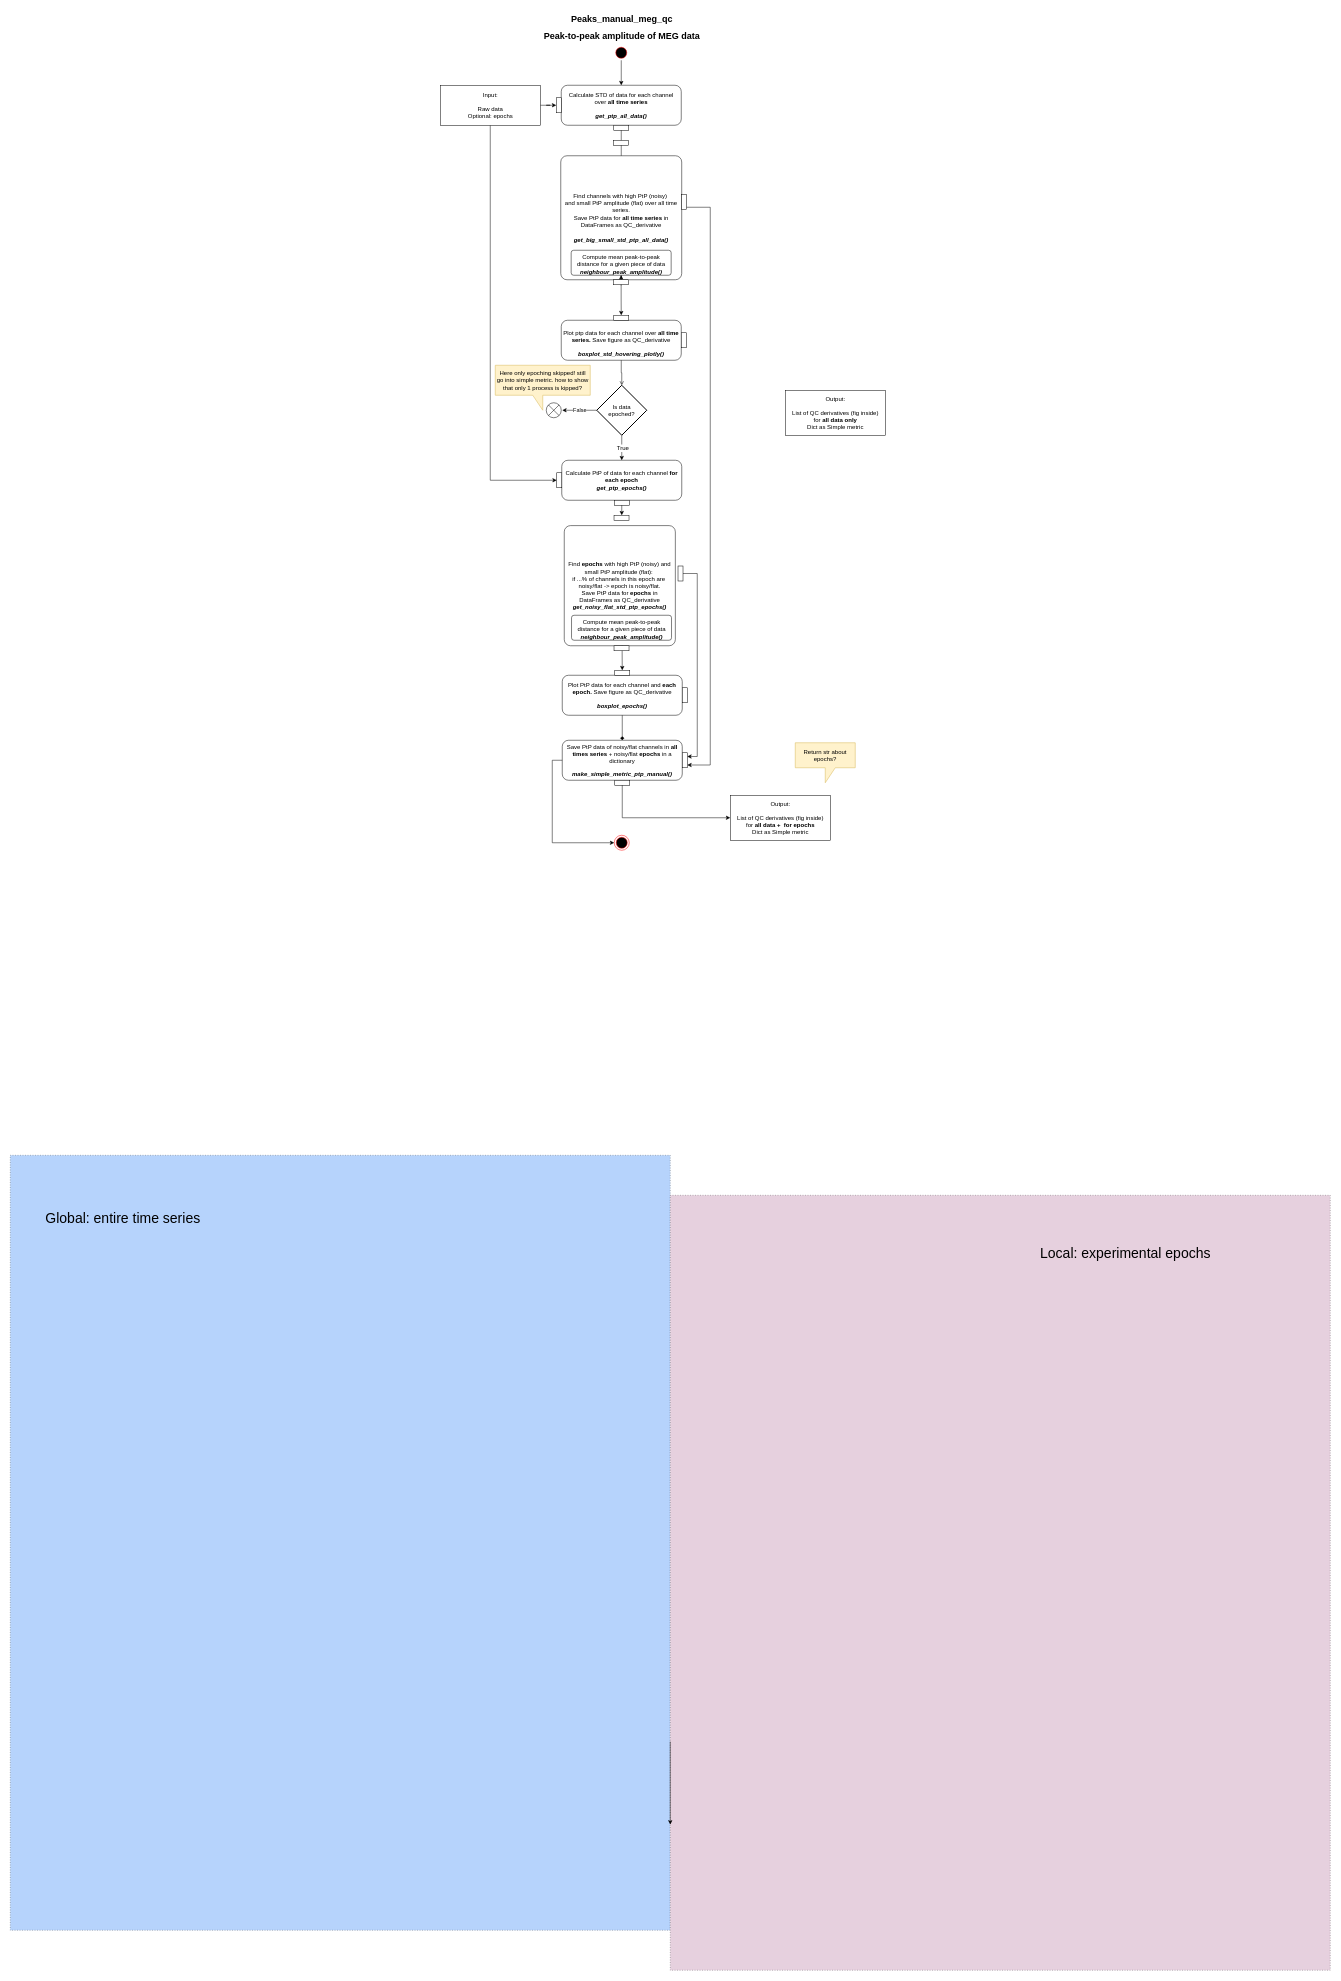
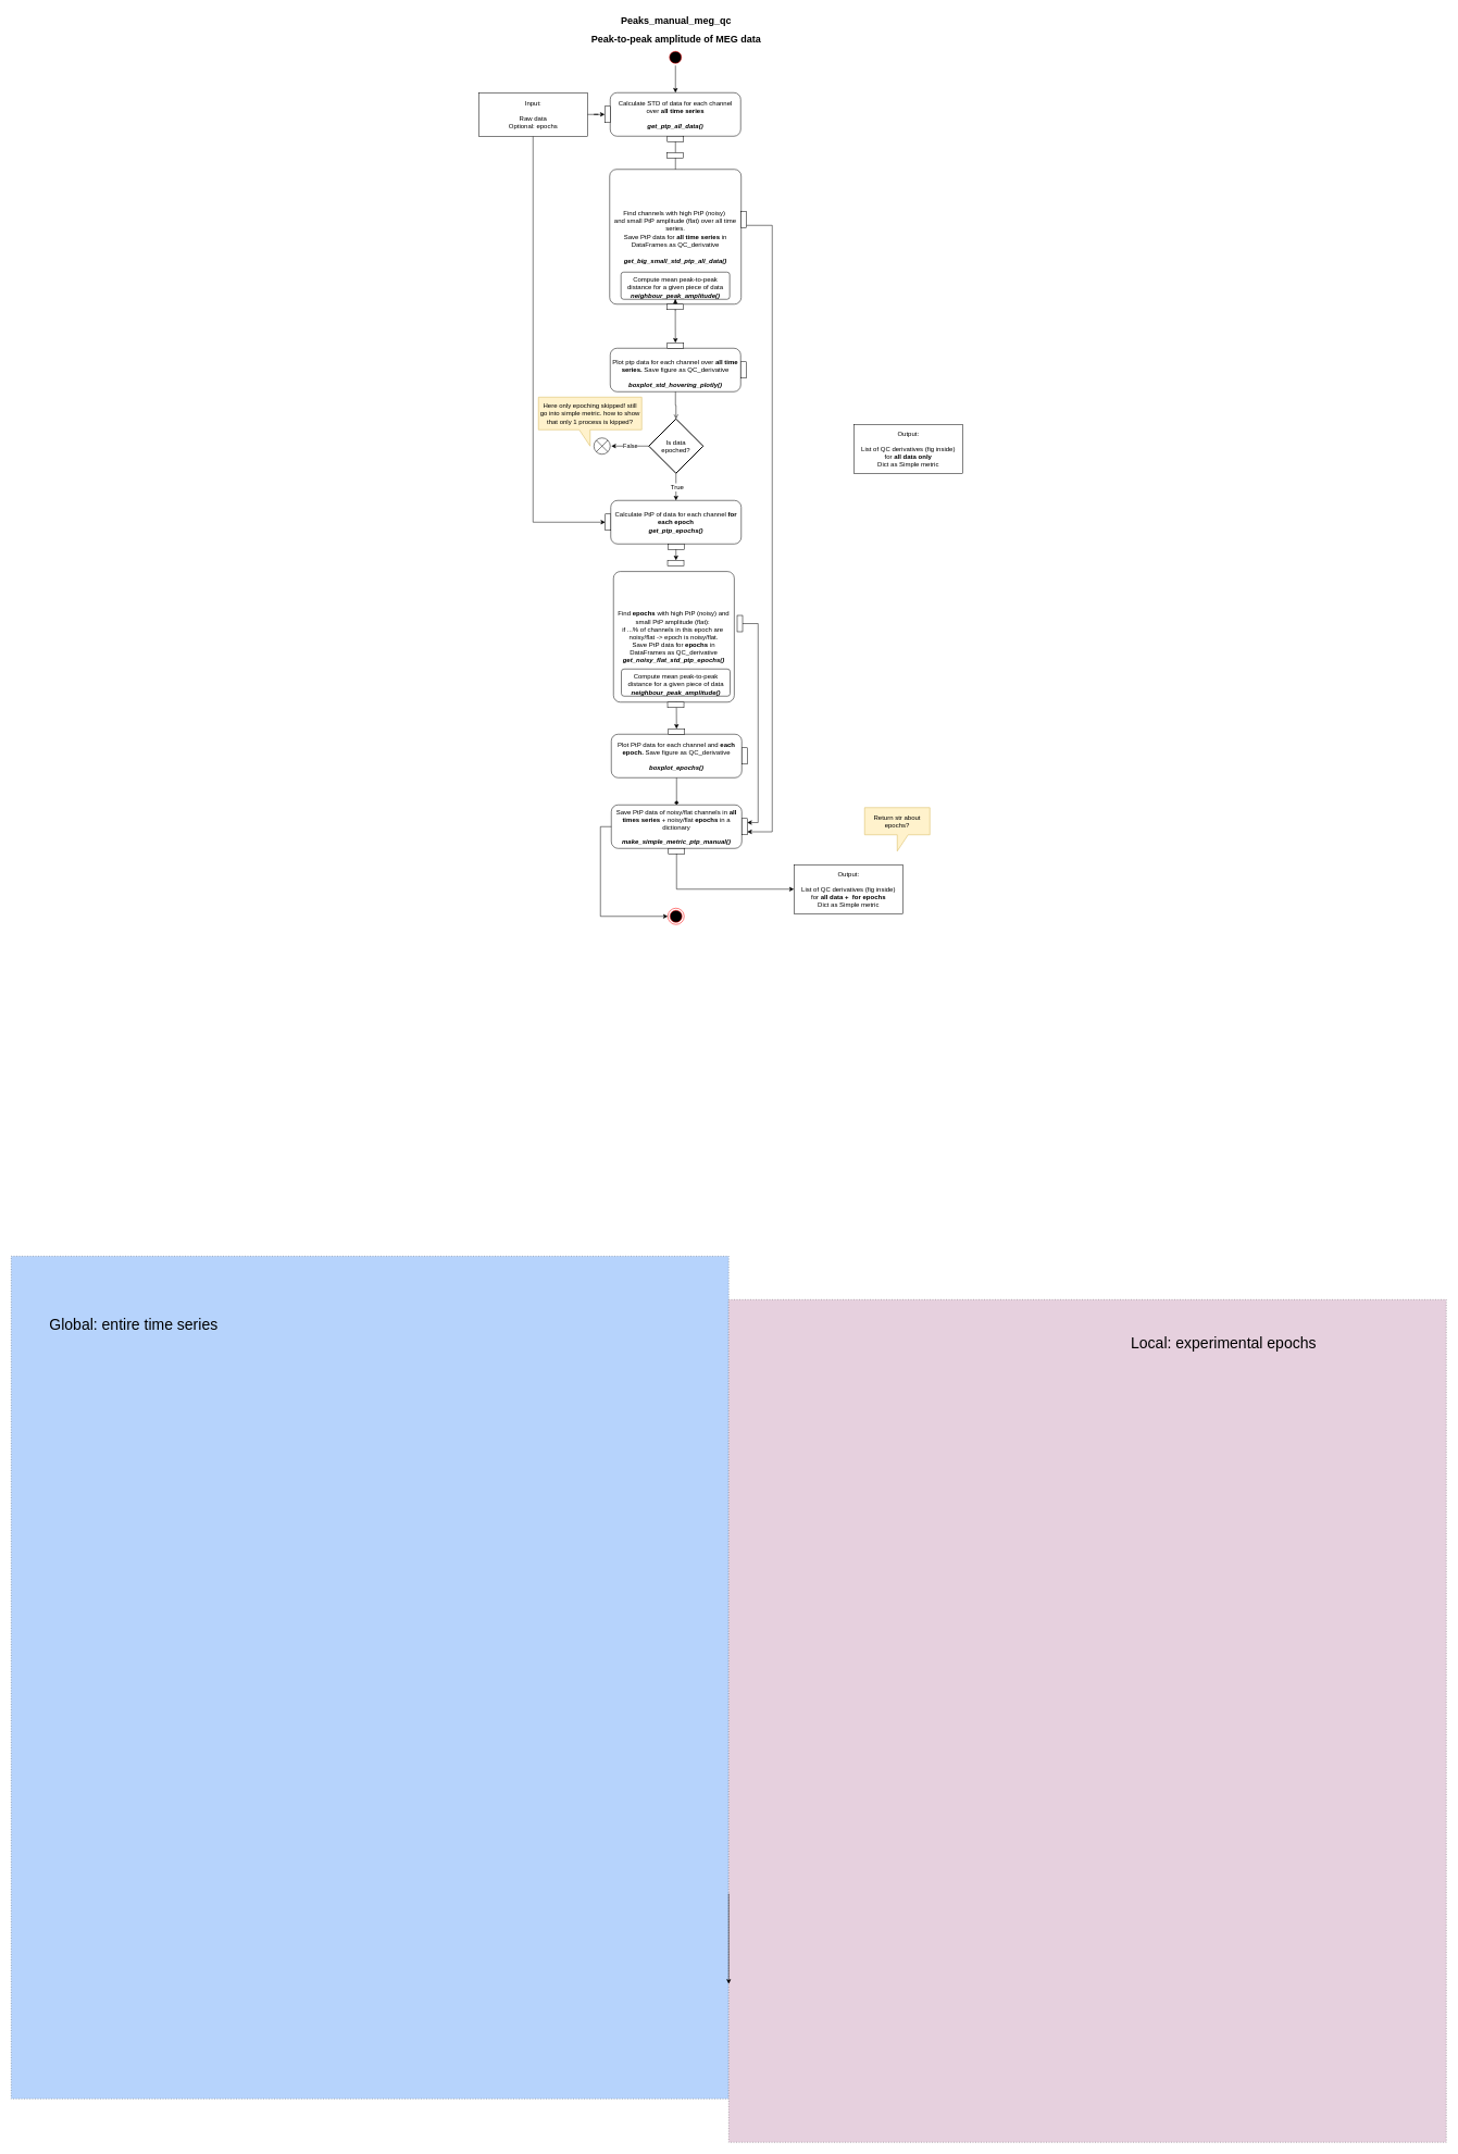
- <mxCell id="7" value="Local: experimental epochs" style="text;html=1;align=center;verticalAlign=middle;resizable=0;points=[];autosize=1;strokeColor=none;fillColor=none;fontSize=28;fontFamily=Helvetica;" parent="1" vertex="1"><mxGeometry x="2070" y="2480" width="360" height="50" as="geometry" /></mxCell>
+ <mxCell id="7" value="Local: experimental epochs" style="text;html=1;align=center;verticalAlign=middle;resizable=0;points=[];autosize=1;strokeColor=none;fillColor=none;fontSize=28;fontFamily=Helvetica;" parent="1" vertex="1"><mxGeometry x="2070" y="2445" width="360" height="50" as="geometry" /></mxCell>
